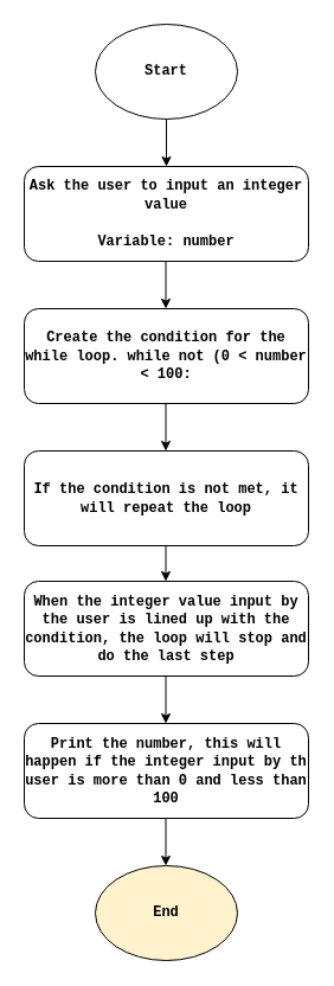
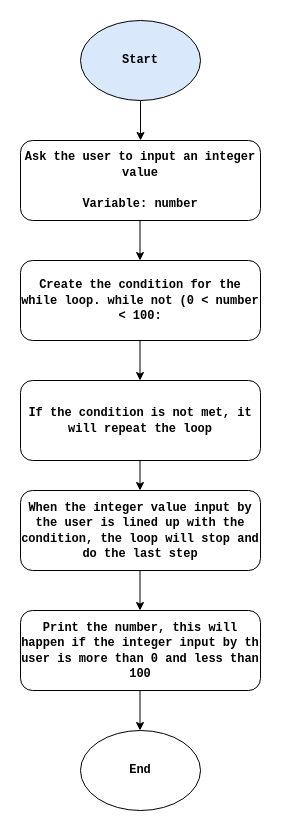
- <mxCell id="14" value="&lt;h4&gt;Start&lt;/h4&gt;" style="ellipse;whiteSpace=wrap;html=1;fontFamily=Courier New;" vertex="1" parent="1"><mxGeometry x="80" width="120" height="80" as="geometry" y="20" /></mxCell>
+ <mxCell id="14" value="&lt;h4&gt;Start&lt;/h4&gt;" style="ellipse;whiteSpace=wrap;html=1;fontFamily=Courier New;fillColor=#dae8fc;" vertex="1" parent="1"><mxGeometry x="80" width="120" height="80" as="geometry" y="20" /></mxCell>
- <mxCell id="11" value="&lt;h4&gt;End&lt;/h4&gt;" style="ellipse;whiteSpace=wrap;html=1;fontFamily=Courier New;fillColor=#fff2cc;" vertex="1" parent="1"><mxGeometry x="80" y="730" width="120" height="80" as="geometry" /></mxCell>
+ <mxCell id="11" value="&lt;h4&gt;End&lt;/h4&gt;" style="ellipse;whiteSpace=wrap;html=1;fontFamily=Courier New;" vertex="1" parent="1"><mxGeometry x="80" y="730" width="120" height="80" as="geometry" /></mxCell>
